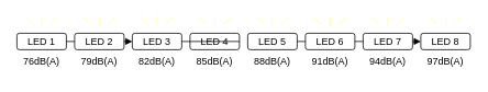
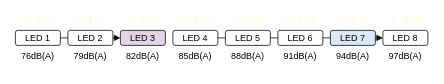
- <mxCell id="5" value="LED 3" style="rounded=1;whiteSpace=wrap;html=1;" vertex="1" parent="1"><mxGeometry x="160" y="40" width="60" height="20" as="geometry" /></mxCell>
+ <mxCell id="5" value="LED 3" style="rounded=1;whiteSpace=wrap;html=1;fillColor=#e1d5e7;" vertex="1" parent="1"><mxGeometry x="160" y="40" width="60" height="20" as="geometry" /></mxCell>
- <mxCell id="12" value="" style="endArrow=none;html=1;rounded=0;exitX=1;exitY=0.5;exitDx=0;exitDy=0;" edge="1" parent="1" source="7" target="5"><mxGeometry width="50" height="50" relative="1" as="geometry"><mxPoint x="280" y="90" as="sourcePoint" /><mxPoint x="330" y="40" as="targetPoint" /></mxGeometry></mxCell>
+ <mxCell id="12" value="" style="endArrow=none;html=1;rounded=0;entryX=0;entryY=0.5;entryDx=0;entryDy=0;exitX=1;exitY=0.5;exitDx=0;exitDy=0;" edge="1" parent="1" source="7" target="8"><mxGeometry width="50" height="50" relative="1" as="geometry"><mxPoint x="280" y="90" as="sourcePoint" /><mxPoint x="330" y="40" as="targetPoint" /></mxGeometry></mxCell>
- <mxCell id="10" value="LED 7" style="rounded=1;whiteSpace=wrap;html=1;" vertex="1" parent="1"><mxGeometry x="440" y="40" width="60" height="20" as="geometry" /></mxCell>
+ <mxCell id="10" value="LED 7" style="rounded=1;whiteSpace=wrap;html=1;fillColor=#dae8fc;" vertex="1" parent="1"><mxGeometry x="440" y="40" width="60" height="20" as="geometry" /></mxCell>
